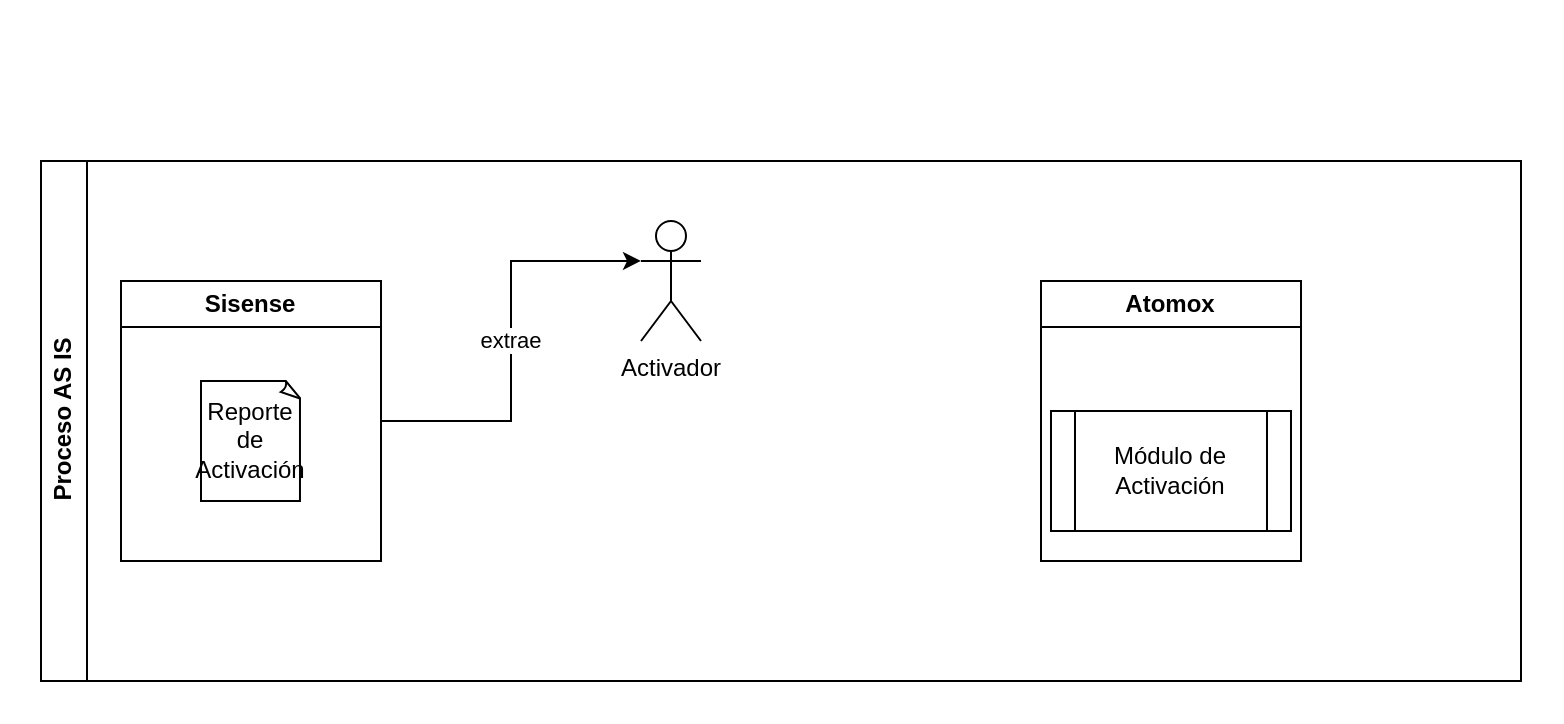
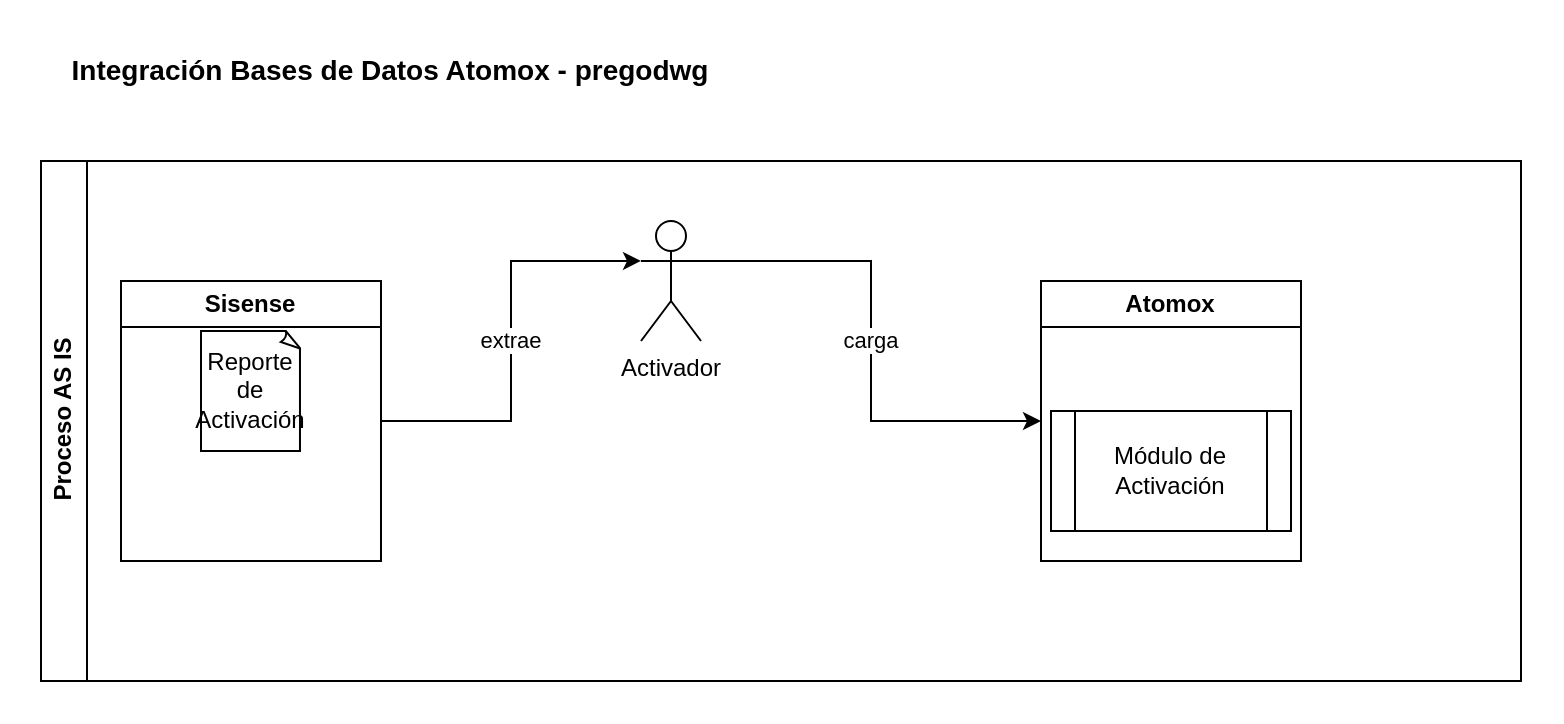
+ <mxCell id="10" value="Integración Bases de Datos Atomox - pregodwg" style="text;html=1;align=center;verticalAlign=middle;whiteSpace=wrap;rounded=0;fontStyle=1;fontSize=14;" vertex="1" parent="1"><mxGeometry x="30" y="20" width="330" height="30" as="geometry" /></mxCell>
+ <mxCell id="5" value="carga" style="edgeStyle=orthogonalEdgeStyle;rounded=0;orthogonalLoop=1;jettySize=auto;html=1;entryX=0;entryY=0.5;entryDx=0;entryDy=0;exitX=1;exitY=0.333;exitDx=0;exitDy=0;exitPerimeter=0;" edge="1" parent="2" source="6" target="7"><mxGeometry relative="1" as="geometry" /></mxCell>
- <mxCell id="4" value="Reporte de Activación" style="whiteSpace=wrap;html=1;shape=mxgraph.basic.document" vertex="1" parent="3"><mxGeometry x="40" y="50" width="50" height="60" as="geometry" /></mxCell>
+ <mxCell id="4" value="Reporte de Activación" style="whiteSpace=wrap;html=1;shape=mxgraph.basic.document" vertex="1" parent="3"><mxGeometry x="40" y="25" width="50" height="60" as="geometry" /></mxCell>
